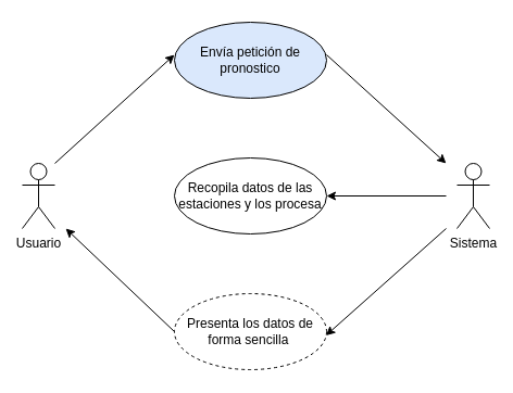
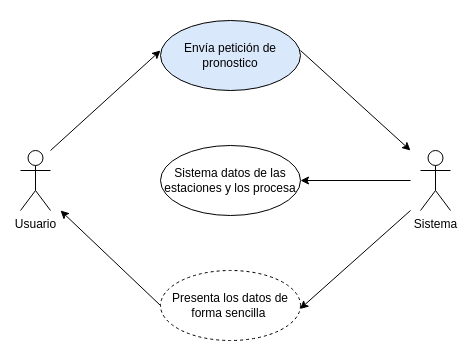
- <mxCell id="8" value="Recopila datos de las estaciones y los procesa" style="ellipse;whiteSpace=wrap;html=1;" vertex="1" parent="1"><mxGeometry x="160" y="145" width="140" height="70" as="geometry" /></mxCell>
+ <mxCell id="8" value="Sistema datos de las estaciones y los procesa" style="ellipse;whiteSpace=wrap;html=1;" vertex="1" parent="1"><mxGeometry x="160" y="145" width="140" height="70" as="geometry" /></mxCell>
